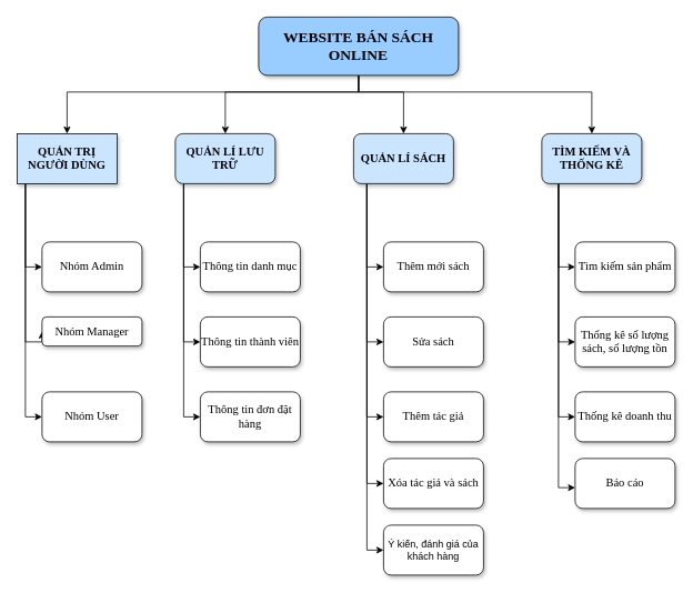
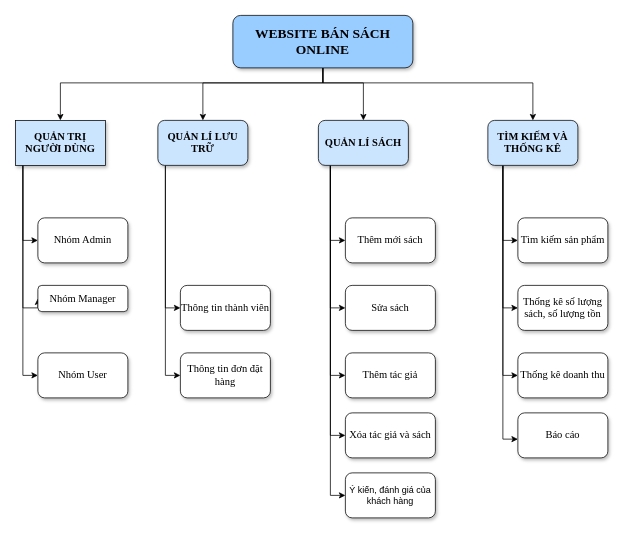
- <mxCell id="11" style="edgeStyle=orthogonalEdgeStyle;rounded=0;orthogonalLoop=1;jettySize=auto;html=1;entryX=0;entryY=0.5;entryDx=0;entryDy=0;fontFamily=Times New Roman;fontSize=14;" parent="1" source="14" target="29" edge="1"><mxGeometry relative="1" as="geometry"><Array as="points"><mxPoint x="220" y="320" /></Array></mxGeometry></mxCell>
- <mxCell id="29" value="&lt;font face=&quot;Times New Roman&quot;&gt;&lt;span style=&quot;font-size: 14px;&quot;&gt;Thông tin danh mục&lt;/span&gt;&lt;/font&gt;" style="rounded=1;whiteSpace=wrap;html=1;shadow=1;" parent="1" vertex="1"><mxGeometry x="240" y="290" width="120" height="60" as="geometry" /></mxCell>
